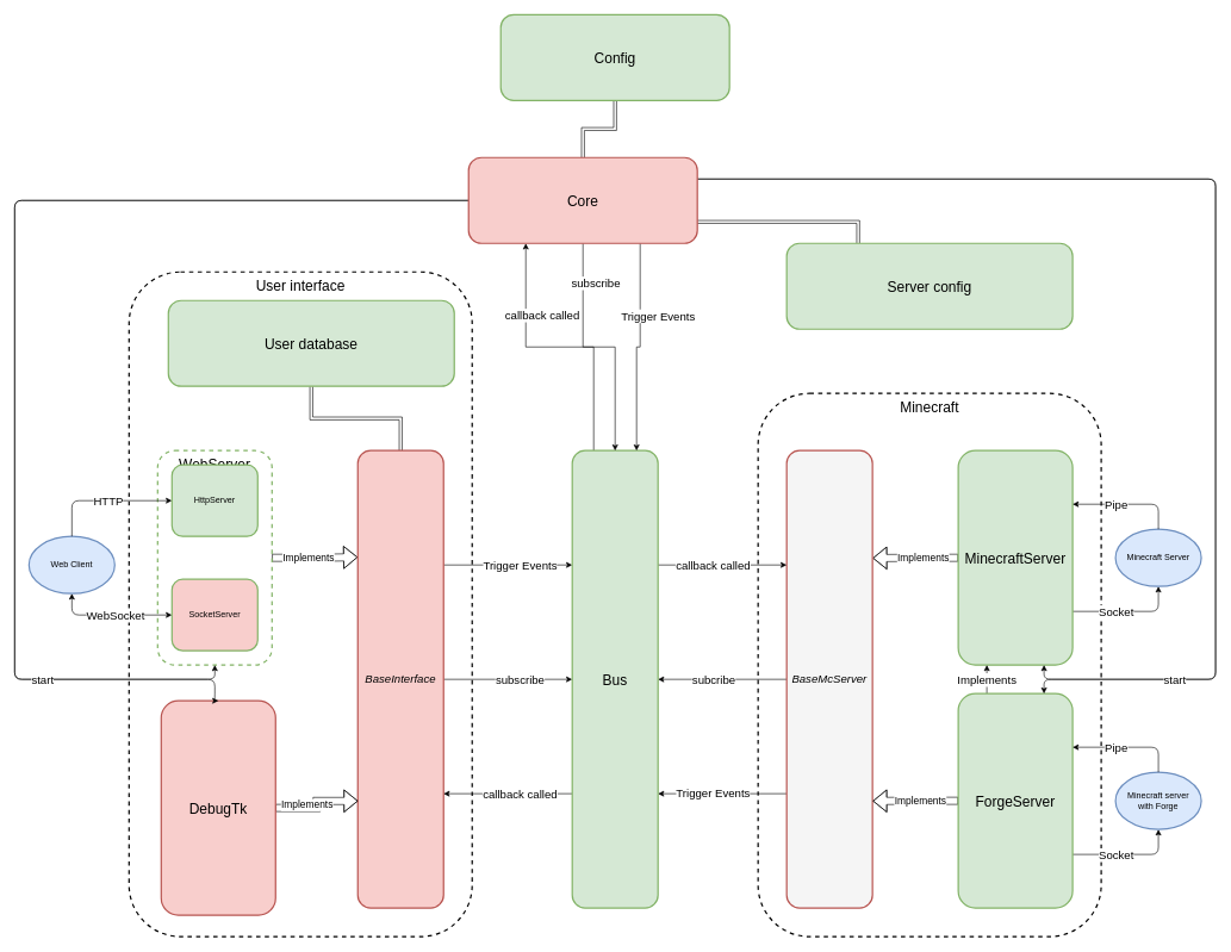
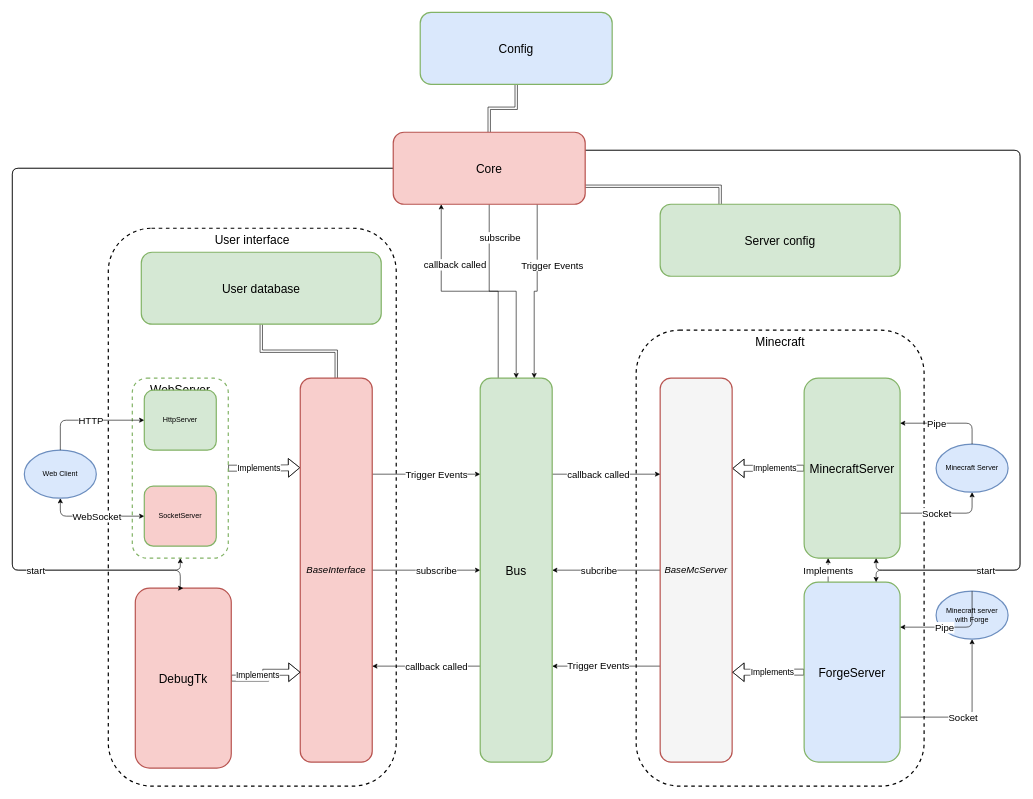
- <mxCell id="39" value="Config" style="rounded=1;whiteSpace=wrap;html=1;fontSize=20;fillColor=#d5e8d4;strokeColor=#82b366;strokeWidth=2;" parent="1" vertex="1"><mxGeometry x="700" y="20" width="320" height="120" as="geometry" /></mxCell>
+ <mxCell id="39" value="Config" style="rounded=1;whiteSpace=wrap;html=1;fontSize=20;fillColor=#dae8fc;strokeColor=#82b366;strokeWidth=2;" parent="1" vertex="1"><mxGeometry x="700" y="20" width="320" height="120" as="geometry" /></mxCell>
- <mxCell id="46" value="ForgeServer" style="rounded=1;whiteSpace=wrap;html=1;fontSize=20;fillColor=#d5e8d4;strokeColor=#82b366;strokeWidth=2;" parent="1" vertex="1"><mxGeometry x="1340" y="970" width="160" height="300" as="geometry" /></mxCell>
+ <mxCell id="46" value="ForgeServer" style="rounded=1;whiteSpace=wrap;html=1;fontSize=20;fillColor=#dae8fc;strokeColor=#82b366;strokeWidth=2;" parent="1" vertex="1"><mxGeometry x="1340" y="970" width="160" height="300" as="geometry" /></mxCell>
- <mxCell id="47" value="Minecraft server&lt;div&gt;with Forge&lt;/div&gt;" style="ellipse;whiteSpace=wrap;html=1;fillColor=#dae8fc;strokeColor=#6c8ebf;strokeWidth=2;" parent="1" vertex="1"><mxGeometry x="1560" y="1080" width="120" height="80" as="geometry" /></mxCell>
+ <mxCell id="47" value="Minecraft server&lt;div&gt;with Forge&lt;/div&gt;" style="ellipse;whiteSpace=wrap;html=1;fillColor=#dae8fc;strokeColor=#6c8ebf;strokeWidth=2;" parent="1" vertex="1"><mxGeometry x="1560" y="985" width="120" height="80" as="geometry" /></mxCell>
